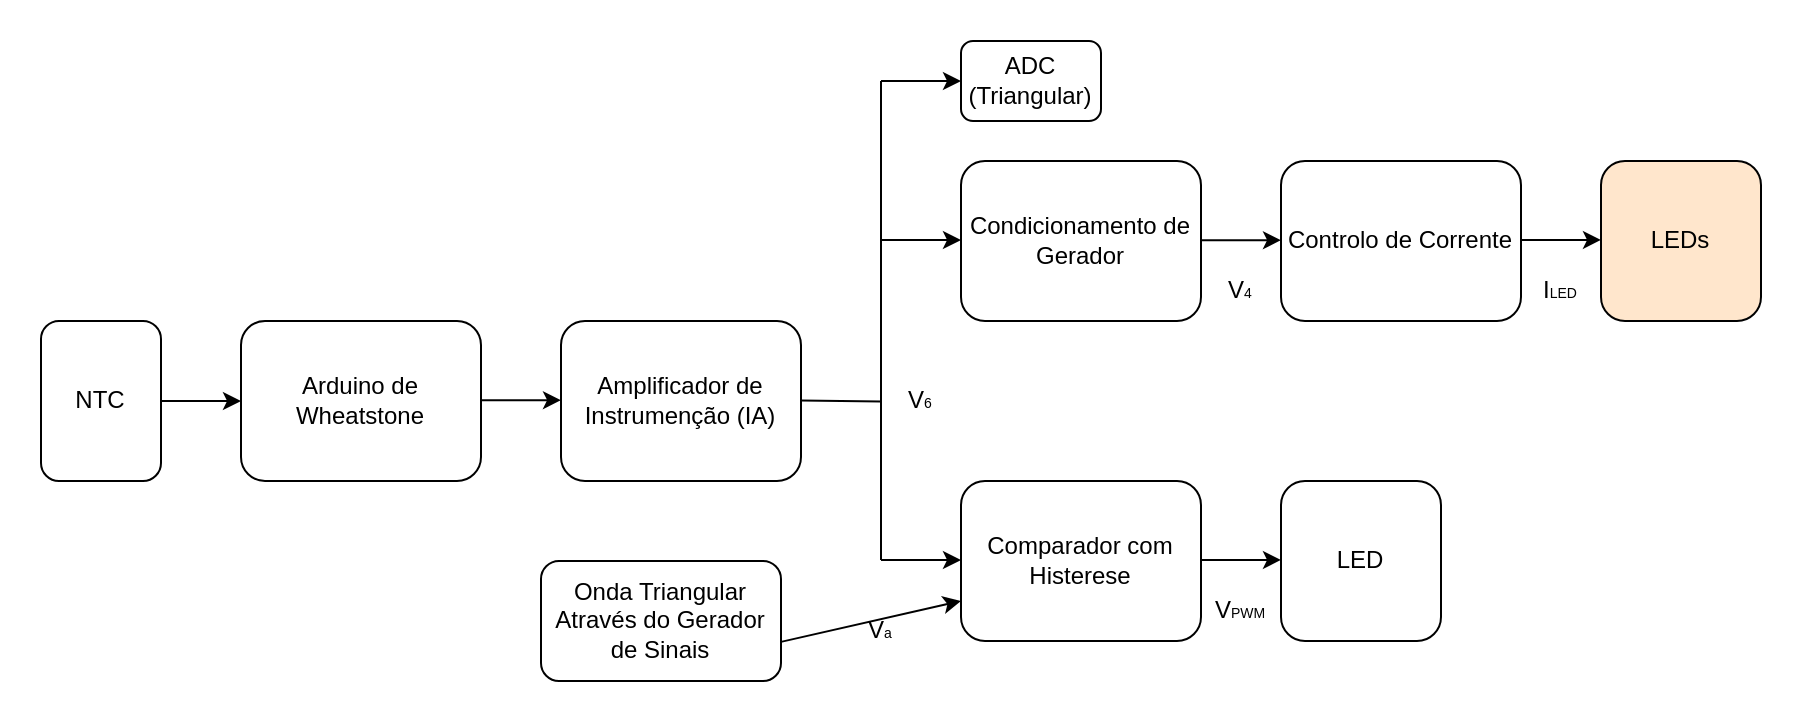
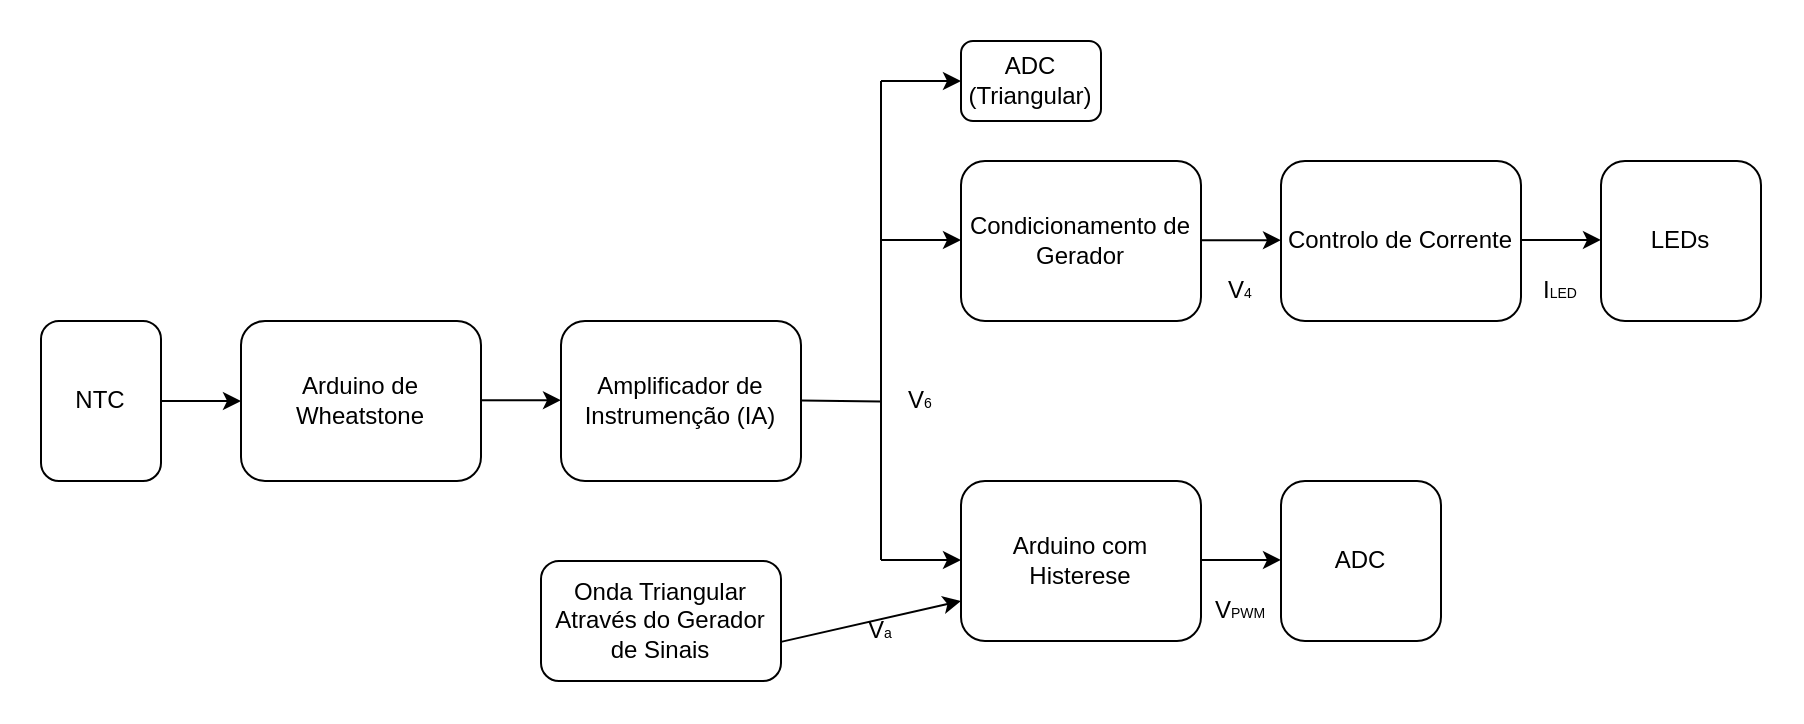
- <mxCell id="26" value="LEDs" style="rounded=1;whiteSpace=wrap;html=1;labelBackgroundColor=none;fillColor=#ffe6cc;" parent="1" vertex="1"><mxGeometry x="800" y="80" width="80" height="80" as="geometry" /></mxCell>
+ <mxCell id="26" value="LEDs" style="rounded=1;whiteSpace=wrap;html=1;labelBackgroundColor=none;" parent="1" vertex="1"><mxGeometry x="800" y="80" width="80" height="80" as="geometry" /></mxCell>
- <mxCell id="17" value="Comparador com Histerese" style="rounded=1;whiteSpace=wrap;html=1;labelBackgroundColor=none;" parent="1" vertex="1"><mxGeometry x="480" y="240" width="120" height="80" as="geometry" /></mxCell>
+ <mxCell id="17" value="Arduino com Histerese" style="rounded=1;whiteSpace=wrap;html=1;labelBackgroundColor=none;" parent="1" vertex="1"><mxGeometry x="480" y="240" width="120" height="80" as="geometry" /></mxCell>
- <mxCell id="29" value="LED" style="rounded=1;whiteSpace=wrap;html=1;labelBackgroundColor=none;" parent="1" vertex="1"><mxGeometry x="640" y="240" width="80" height="80" as="geometry" /></mxCell>
+ <mxCell id="29" value="ADC" style="rounded=1;whiteSpace=wrap;html=1;labelBackgroundColor=none;" parent="1" vertex="1"><mxGeometry x="640" y="240" width="80" height="80" as="geometry" /></mxCell>
